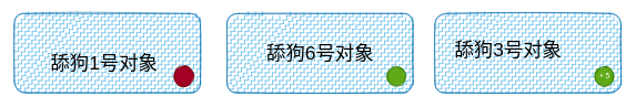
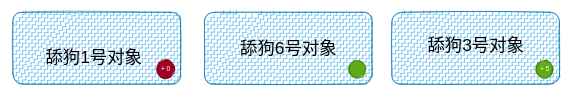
- <mxCell id="12" value="&lt;font style=&quot;font-size: 29px&quot;&gt;舔狗3号对象&lt;/font&gt;" style="text;html=1;align=center;verticalAlign=middle;resizable=0;points=[];autosize=1;strokeColor=none;fillColor=none;" vertex="1" parent="1"><mxGeometry x="673" y="60" width="180" height="30" as="geometry" /></mxCell>
+ <mxCell id="12" value="&lt;font style=&quot;font-size: 29px&quot;&gt;舔狗3号对象&lt;/font&gt;" style="text;html=1;align=center;verticalAlign=middle;resizable=0;points=[];autosize=1;strokeColor=none;fillColor=none;" vertex="1" parent="1"><mxGeometry x="703" y="60" width="180" height="30" as="geometry" /></mxCell>
+ <mxCell id="4" value="&lt;font color=&quot;#ffffff&quot; style=&quot;font-size: 11px&quot;&gt;+ 0&lt;/font&gt;" style="text;html=1;align=center;verticalAlign=middle;resizable=0;points=[];autosize=1;strokeColor=none;fillColor=none;" vertex="1" parent="1"><mxGeometry x="260" y="105" width="30" height="20" as="geometry" /></mxCell>
